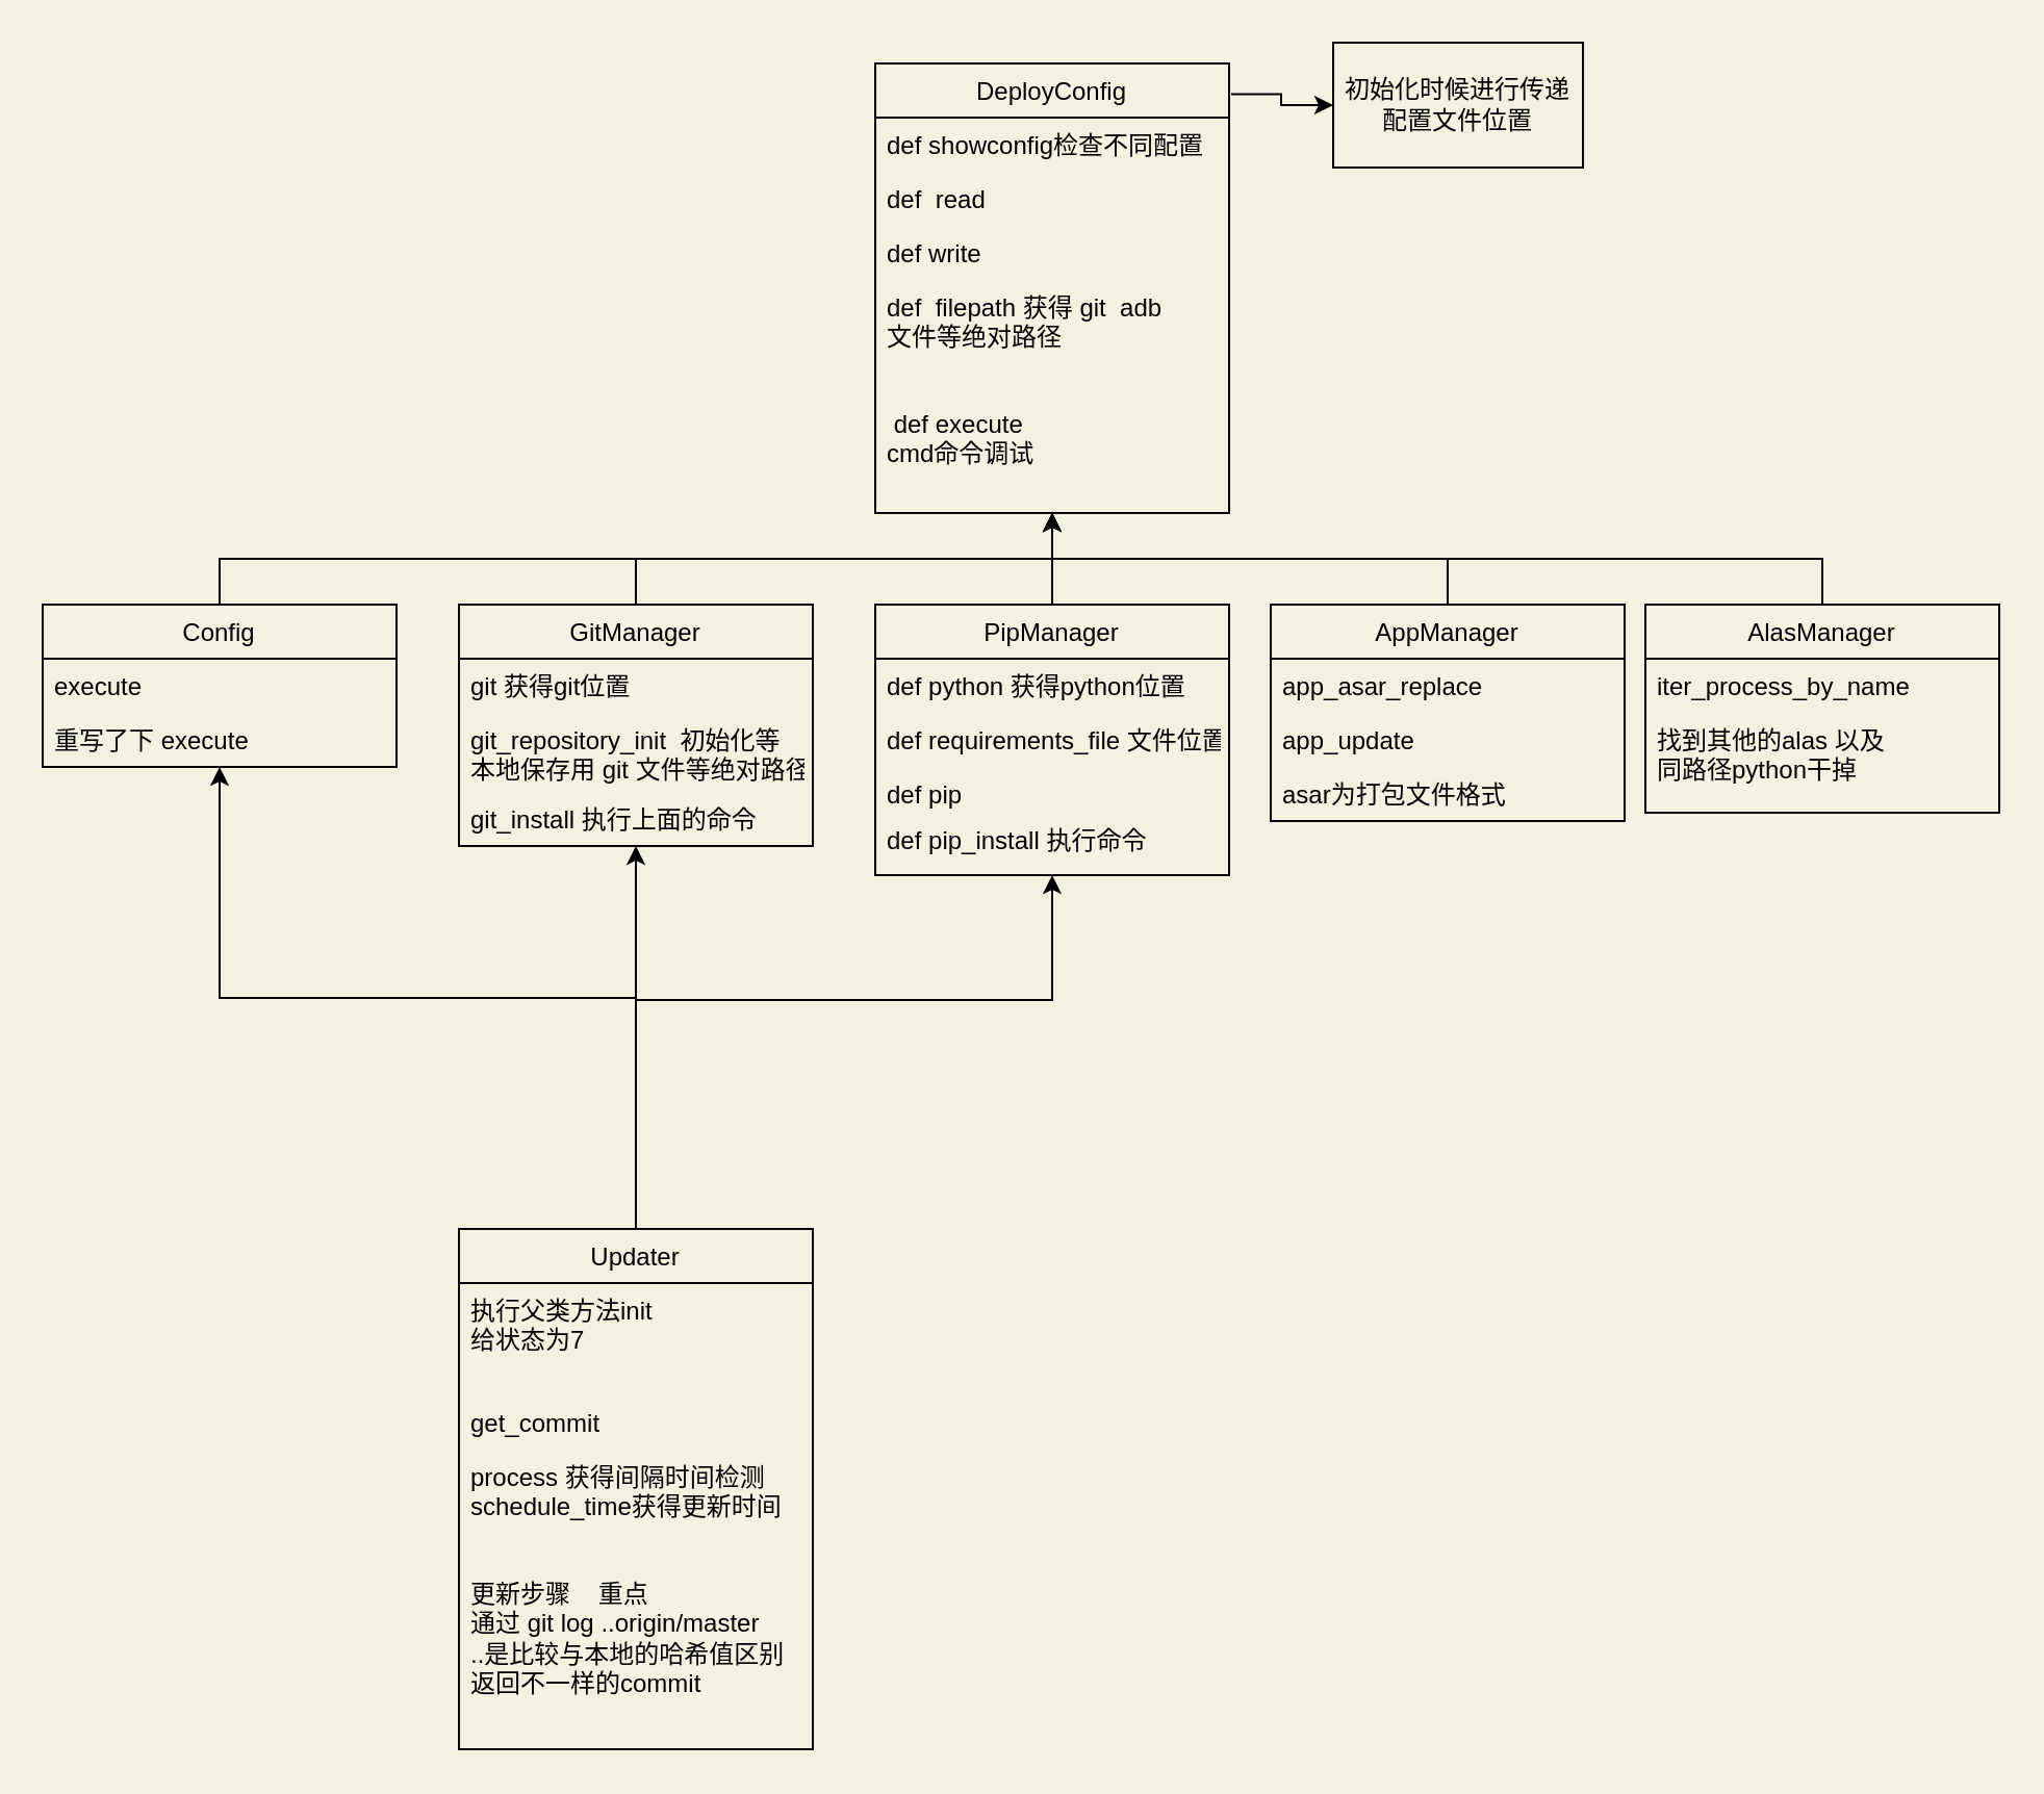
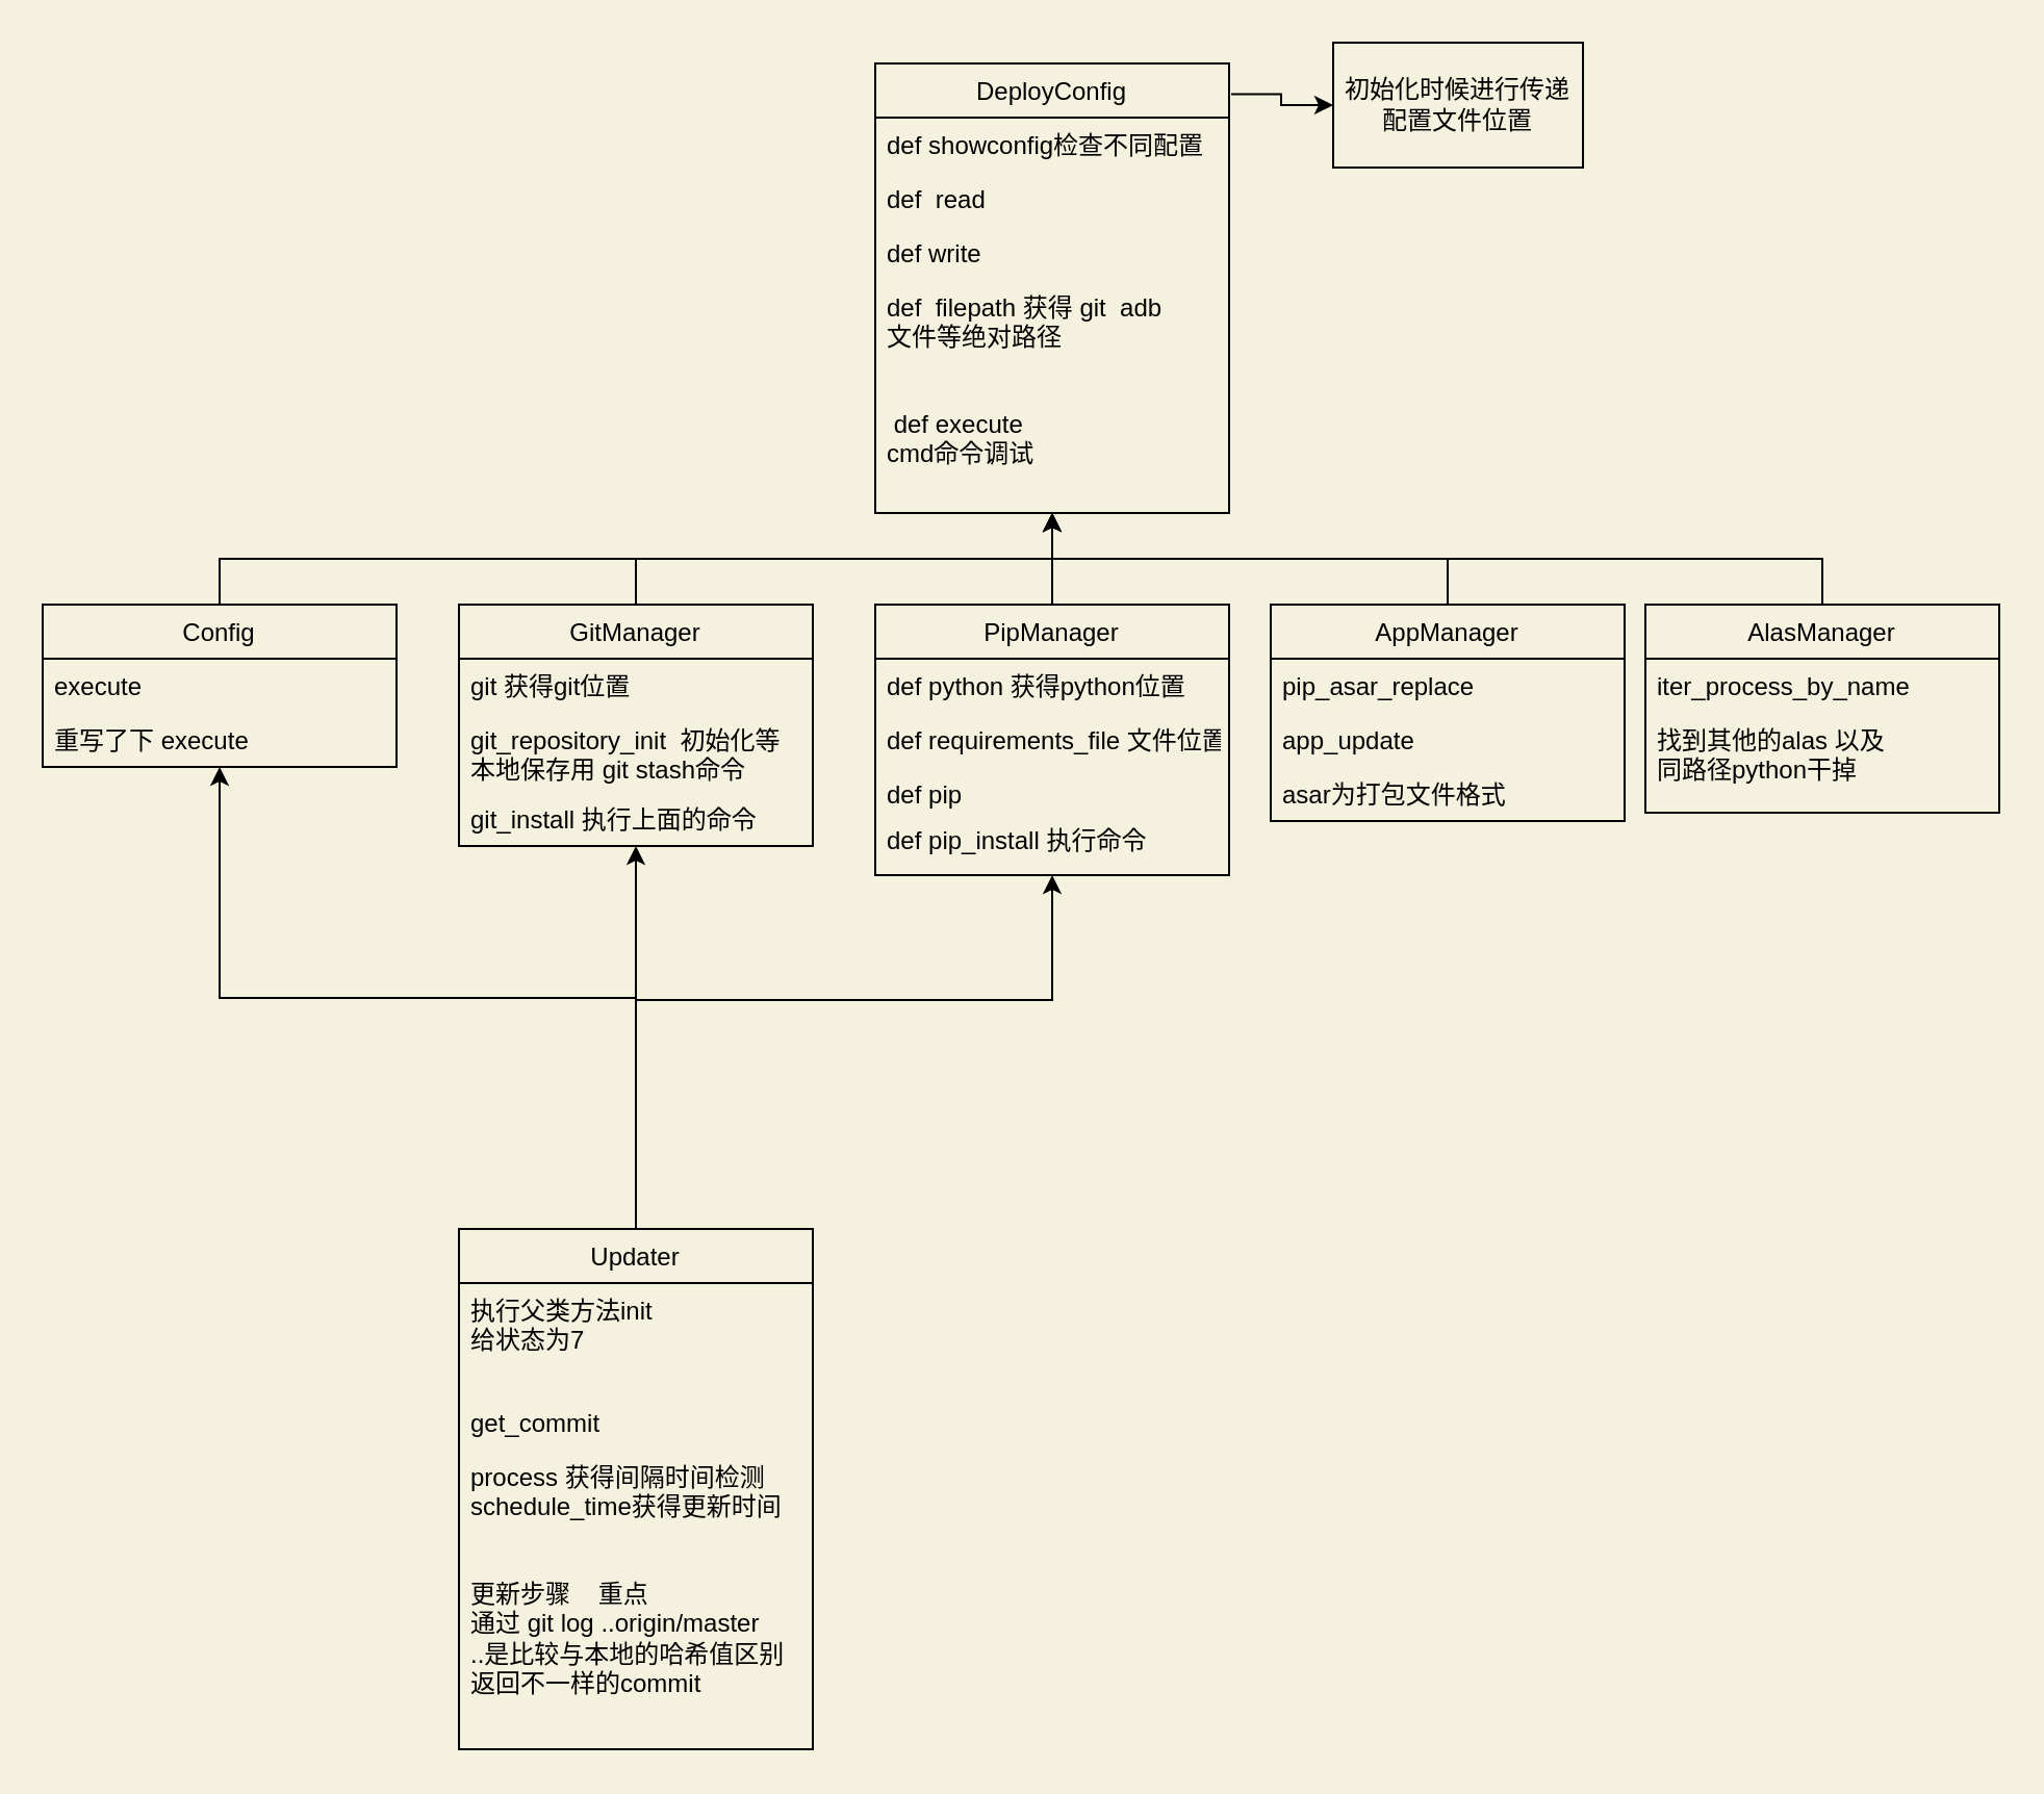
- <mxCell id="23" value="app_asar_replace" style="text;strokeColor=none;fillColor=none;align=left;verticalAlign=top;spacingLeft=4;spacingRight=4;overflow=hidden;rotatable=0;points=[[0,0.5],[1,0.5]];portConstraint=eastwest;" parent="22" vertex="1"><mxGeometry y="26" width="170" height="26" as="geometry" /></mxCell>
+ <mxCell id="23" value="pip_asar_replace" style="text;strokeColor=none;fillColor=none;align=left;verticalAlign=top;spacingLeft=4;spacingRight=4;overflow=hidden;rotatable=0;points=[[0,0.5],[1,0.5]];portConstraint=eastwest;" parent="22" vertex="1"><mxGeometry y="26" width="170" height="26" as="geometry" /></mxCell>
- <mxCell id="13" value="git_repository_init  初始化等&#10;本地保存用 git 文件等绝对路径" style="text;strokeColor=none;fillColor=none;align=left;verticalAlign=top;spacingLeft=4;spacingRight=4;overflow=hidden;rotatable=0;points=[[0,0.5],[1,0.5]];portConstraint=eastwest;" parent="11" vertex="1"><mxGeometry y="52" width="170" height="38" as="geometry" /></mxCell>
+ <mxCell id="13" value="git_repository_init  初始化等&#10;本地保存用 git stash命令" style="text;strokeColor=none;fillColor=none;align=left;verticalAlign=top;spacingLeft=4;spacingRight=4;overflow=hidden;rotatable=0;points=[[0,0.5],[1,0.5]];portConstraint=eastwest;" parent="11" vertex="1"><mxGeometry y="52" width="170" height="38" as="geometry" /></mxCell>
